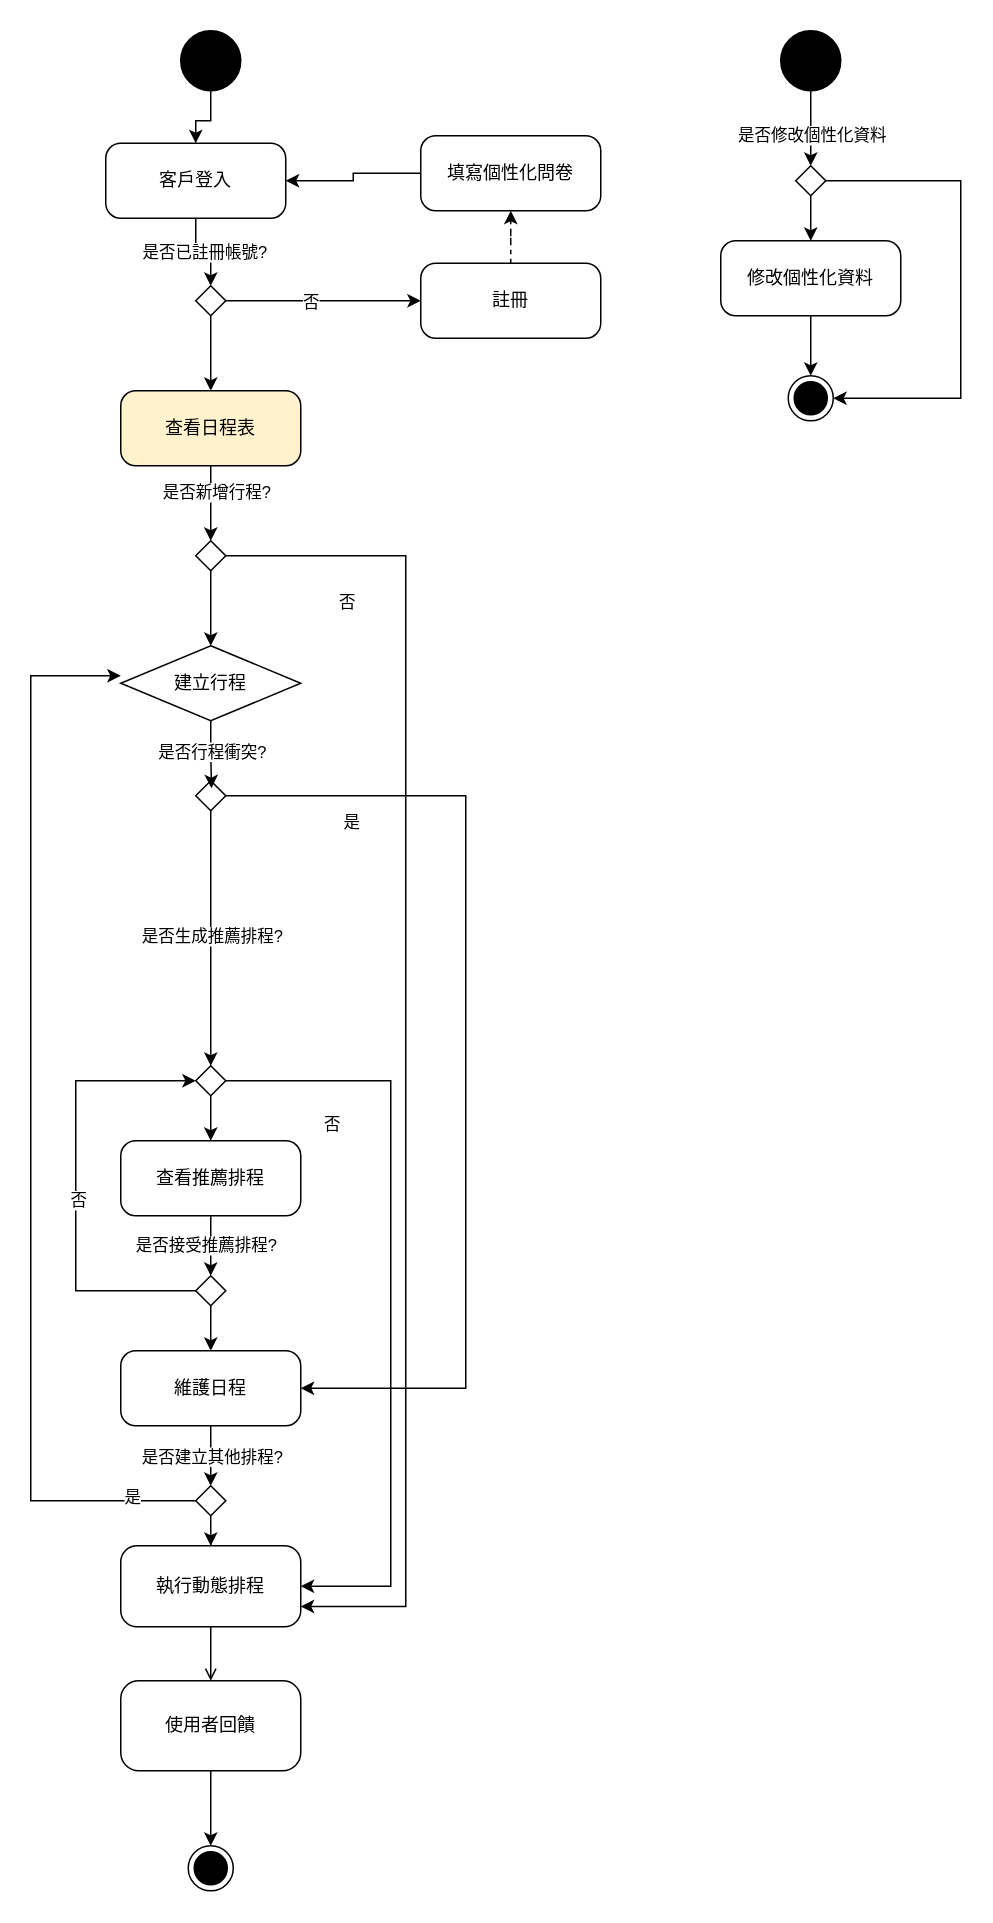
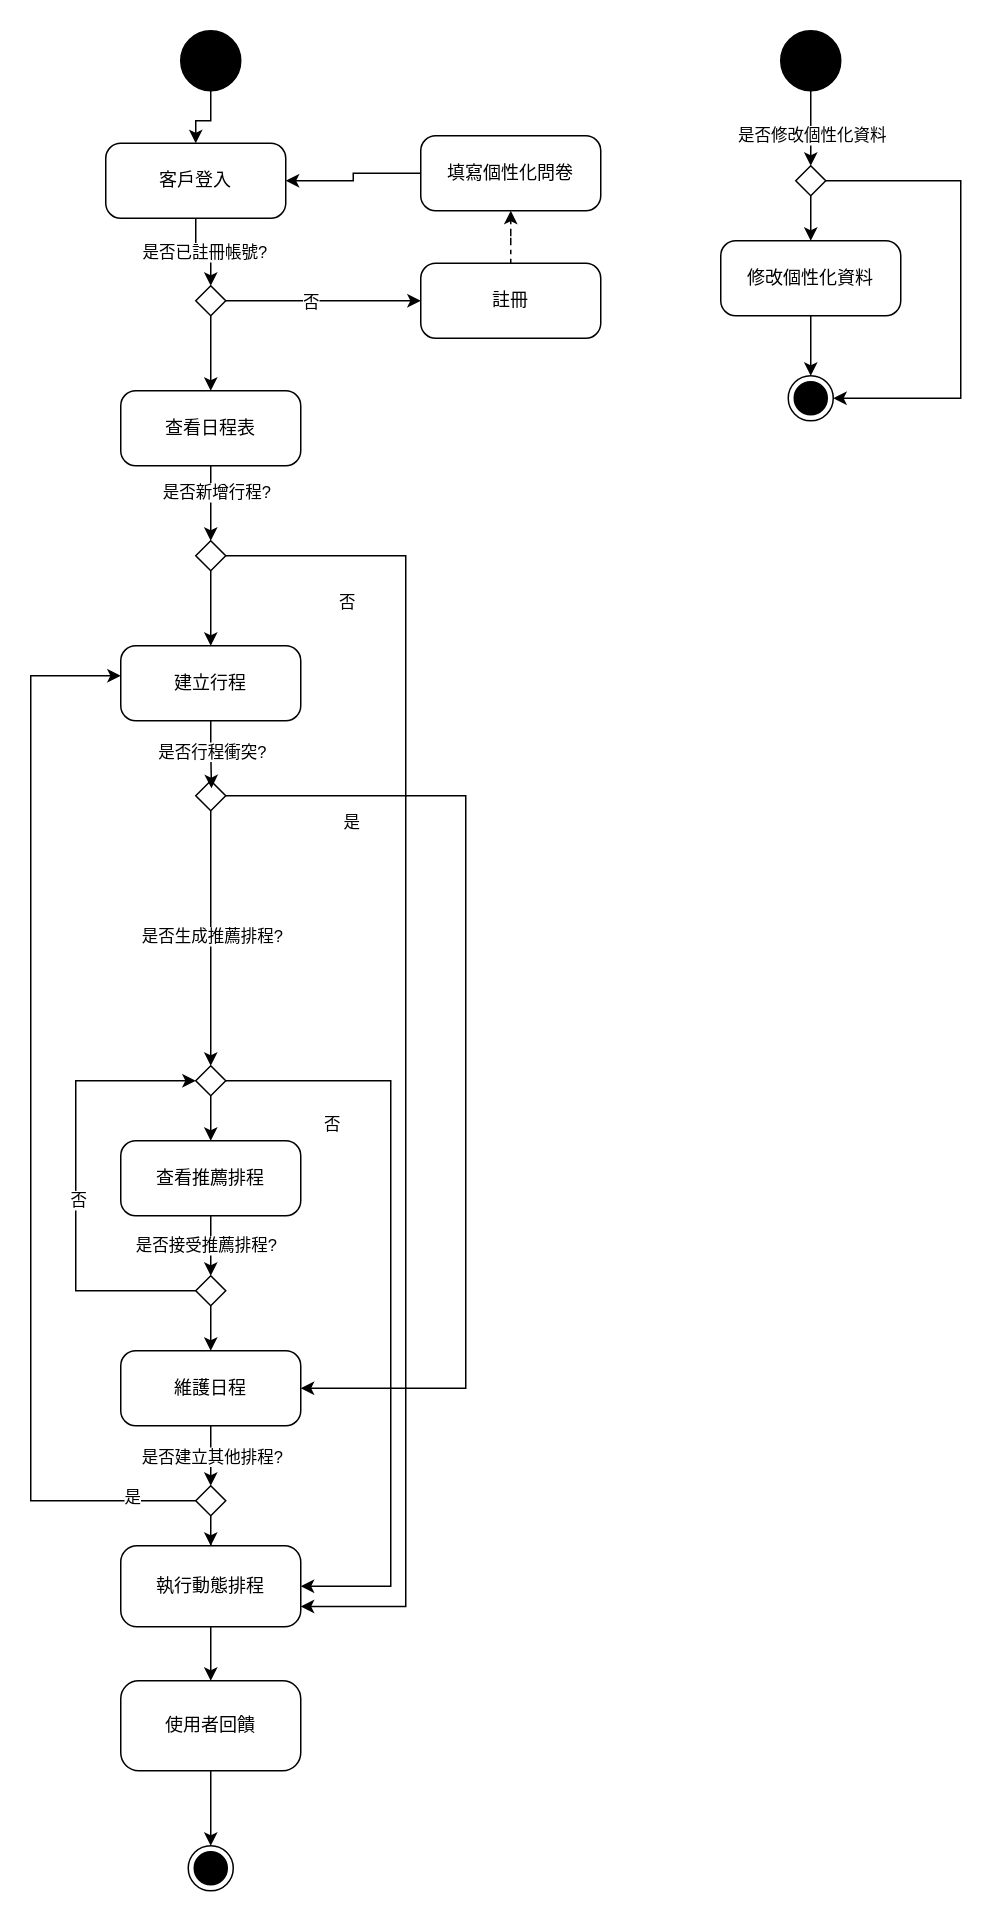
- <mxCell id="14" value="查看日程表" style="html=1;dashed=0;rounded=1;absoluteArcSize=1;arcSize=20;verticalAlign=middle;align=center;whiteSpace=wrap;fillColor=#fff2cc;" parent="1" vertex="1"><mxGeometry x="80" y="260" width="120" height="50" as="geometry" /></mxCell>
+ <mxCell id="14" value="查看日程表" style="html=1;dashed=0;rounded=1;absoluteArcSize=1;arcSize=20;verticalAlign=middle;align=center;whiteSpace=wrap;" parent="1" vertex="1"><mxGeometry x="80" y="260" width="120" height="50" as="geometry" /></mxCell>
- <mxCell id="23" value="建立行程" style="rhombus;html=1;dashed=0;absoluteArcSize=1;arcSize=20;verticalAlign=middle;align=center;whiteSpace=wrap;" parent="1" vertex="1"><mxGeometry x="80" y="430" width="120" height="50" as="geometry" /></mxCell>
+ <mxCell id="23" value="建立行程" style="html=1;dashed=0;rounded=1;absoluteArcSize=1;arcSize=20;verticalAlign=middle;align=center;whiteSpace=wrap;" parent="1" vertex="1"><mxGeometry x="80" y="430" width="120" height="50" as="geometry" /></mxCell>
- <mxCell id="37" value="" style="edgeStyle=orthogonalEdgeStyle;rounded=0;orthogonalLoop=1;jettySize=auto;html=1;endArrow=open;" parent="1" source="38" target="40" edge="1"><mxGeometry relative="1" as="geometry" /></mxCell>
+ <mxCell id="37" value="" style="edgeStyle=orthogonalEdgeStyle;rounded=0;orthogonalLoop=1;jettySize=auto;html=1;" parent="1" source="38" target="40" edge="1"><mxGeometry relative="1" as="geometry" /></mxCell>
